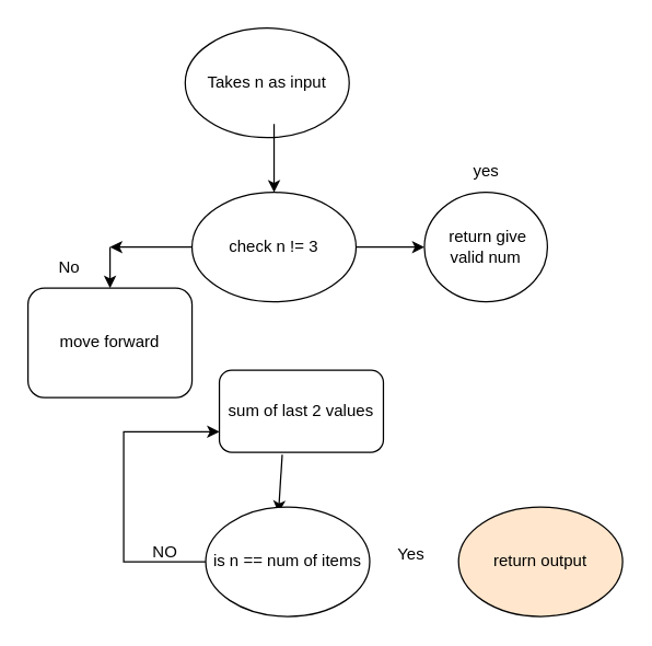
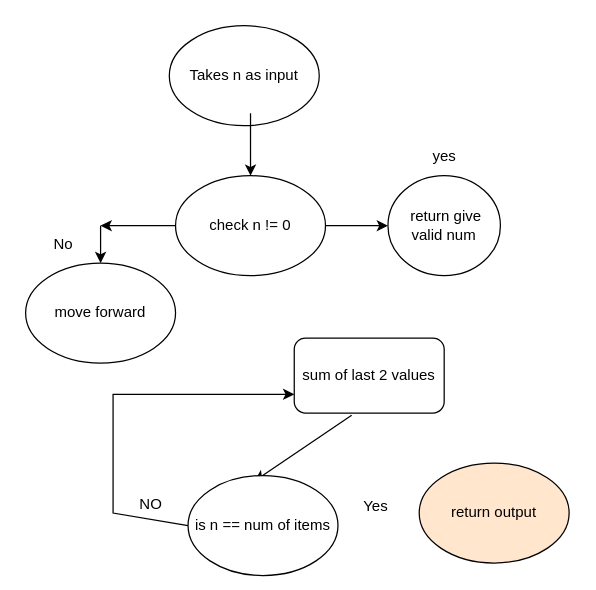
- <mxCell id="4" value="check n != 3" style="ellipse;whiteSpace=wrap;html=1;" vertex="1" parent="1"><mxGeometry x="140" y="140" width="120" height="80" as="geometry" /></mxCell>
+ <mxCell id="4" value="check n != 0" style="ellipse;whiteSpace=wrap;html=1;" vertex="1" parent="1"><mxGeometry x="140" y="140" width="120" height="80" as="geometry" /></mxCell>
- <mxCell id="10" value="move forward" style="whiteSpace=wrap;html=1;rounded=1;" vertex="1" parent="1"><mxGeometry x="20" y="210" width="120" height="80" as="geometry" /></mxCell>
+ <mxCell id="10" value="move forward" style="ellipse;whiteSpace=wrap;html=1;" vertex="1" parent="1"><mxGeometry x="20" y="210" width="120" height="80" as="geometry" /></mxCell>
- <mxCell id="12" value="sum of last 2 values" style="rounded=1;whiteSpace=wrap;html=1;" vertex="1" parent="1"><mxGeometry x="160" y="270" width="120" height="60" as="geometry" /></mxCell>
+ <mxCell id="12" value="sum of last 2 values" style="rounded=1;whiteSpace=wrap;html=1;" vertex="1" parent="1"><mxGeometry x="235" y="270" width="120" height="60" as="geometry" /></mxCell>
- <mxCell id="14" value="is n == num of items" style="ellipse;whiteSpace=wrap;html=1;" vertex="1" parent="1"><mxGeometry x="150" y="370" width="120" height="80" as="geometry" /></mxCell>
+ <mxCell id="14" value="is n == num of items" style="ellipse;whiteSpace=wrap;html=1;" vertex="1" parent="1"><mxGeometry x="150" y="380" width="120" height="80" as="geometry" /></mxCell>
